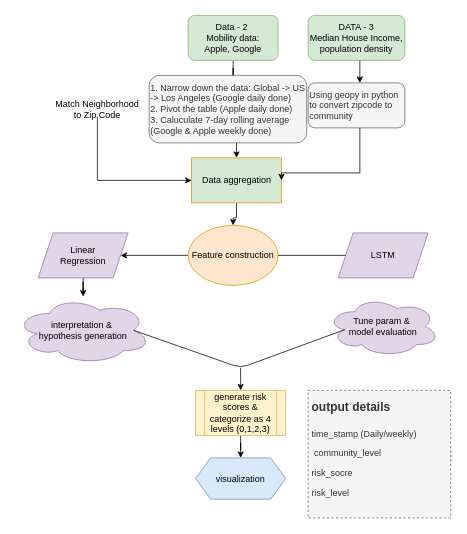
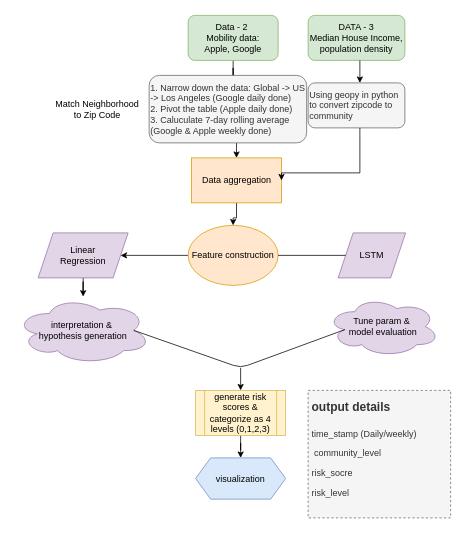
- <mxCell id="5" style="edgeStyle=orthogonalEdgeStyle;rounded=0;orthogonalLoop=1;jettySize=auto;html=1;exitX=0.5;exitY=1;exitDx=0;exitDy=0;entryX=0;entryY=0.5;entryDx=0;entryDy=0;" parent="1" source="6" target="10" edge="1"><mxGeometry relative="1" as="geometry" /></mxCell>
- <mxCell id="10" value="Data aggregation" style="rounded=0;whiteSpace=wrap;html=1;fillColor=#d5e8d4;strokeColor=#d79b00;" parent="1" vertex="1"><mxGeometry x="254.5" y="210" width="120" height="60" as="geometry" /></mxCell>
+ <mxCell id="10" value="Data aggregation" style="rounded=0;whiteSpace=wrap;html=1;fillColor=#ffe6cc;strokeColor=#d79b00;" parent="1" vertex="1"><mxGeometry x="254.5" y="210" width="120" height="60" as="geometry" /></mxCell>
- <mxCell id="15" value="LSTM" style="shape=parallelogram;perimeter=parallelogramPerimeter;whiteSpace=wrap;html=1;fixedSize=1;rounded=0;fillColor=#e1d5e7;strokeColor=#9673a6;" parent="1" vertex="1"><mxGeometry x="450" y="310" width="120" height="60" as="geometry" /></mxCell>
+ <mxCell id="15" value="LSTM" style="shape=parallelogram;perimeter=parallelogramPerimeter;whiteSpace=wrap;html=1;fixedSize=1;rounded=0;fillColor=#e1d5e7;strokeColor=#9673a6;" parent="1" vertex="1"><mxGeometry x="450" y="310" width="90" height="60" as="geometry" /></mxCell>
